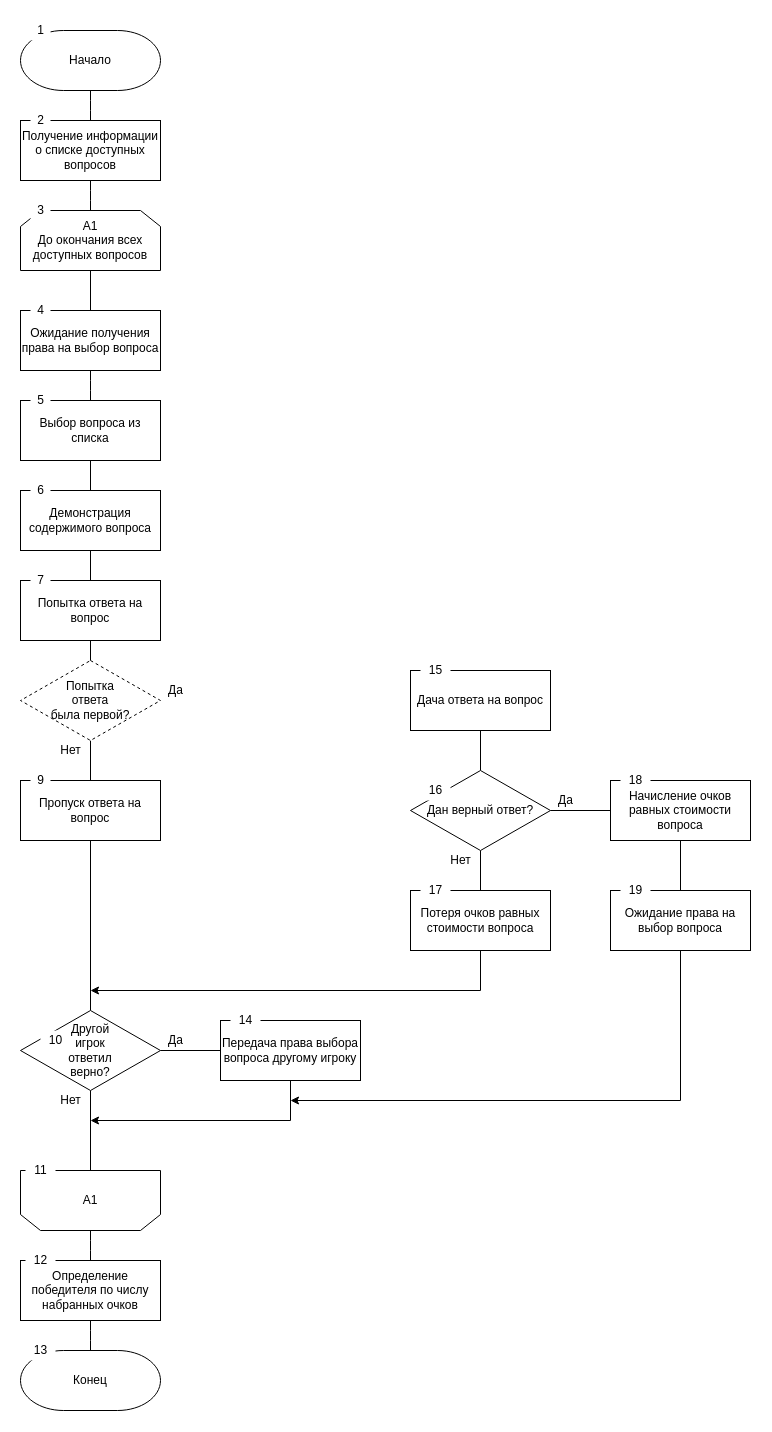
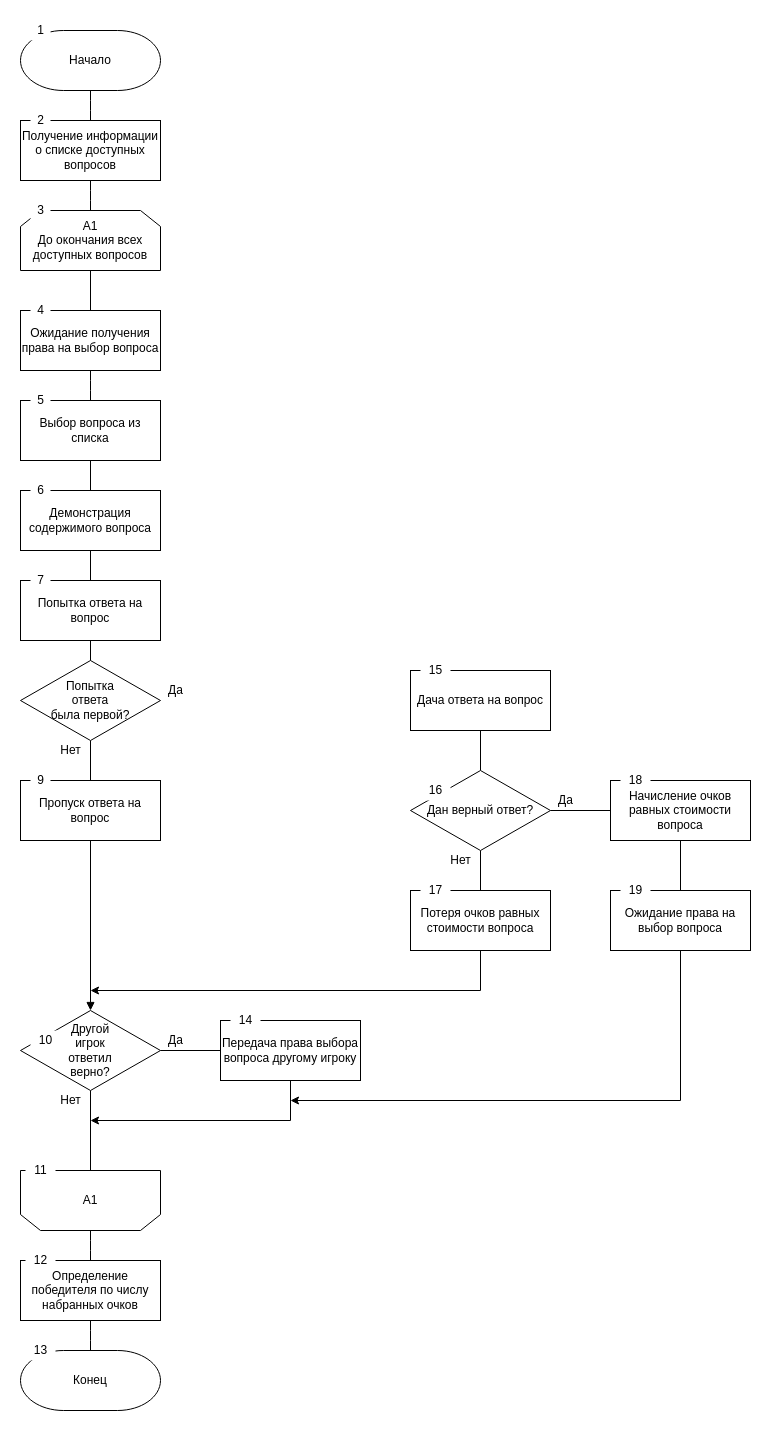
- <mxCell id="13" value="Попытка &lt;br&gt;ответа &lt;br&gt;была первой?" style="rhombus;whiteSpace=wrap;html=1;strokeWidth=1;dashed=1;" parent="1" vertex="1"><mxGeometry x="20" y="660" width="140" height="80" as="geometry" /></mxCell>
+ <mxCell id="13" value="Попытка &lt;br&gt;ответа &lt;br&gt;была первой?" style="rhombus;whiteSpace=wrap;html=1;strokeWidth=1;" parent="1" vertex="1"><mxGeometry x="20" y="660" width="140" height="80" as="geometry" /></mxCell>
- <mxCell id="27" style="edgeStyle=orthogonalEdgeStyle;rounded=1;orthogonalLoop=1;jettySize=auto;html=1;entryX=0.5;entryY=0;entryDx=0;entryDy=0;endArrow=none;" parent="1" source="28" target="33" edge="1"><mxGeometry relative="1" as="geometry" /></mxCell>
+ <mxCell id="27" style="edgeStyle=orthogonalEdgeStyle;rounded=1;orthogonalLoop=1;jettySize=auto;html=1;entryX=0.5;entryY=0;entryDx=0;entryDy=0;endArrow=block;" parent="1" source="28" target="33" edge="1"><mxGeometry relative="1" as="geometry" /></mxCell>
- <mxCell id="48" value="10" style="text;html=1;align=center;verticalAlign=middle;resizable=0;points=[];autosize=1;fillColor=#ffffff;" parent="1" vertex="1"><mxGeometry x="40" y="1030" width="30" height="20" as="geometry" /></mxCell>
+ <mxCell id="48" value="10" style="text;html=1;align=center;verticalAlign=middle;resizable=0;points=[];autosize=1;fillColor=#ffffff;" parent="1" vertex="1"><mxGeometry x="30" y="1030" width="30" height="20" as="geometry" /></mxCell>
